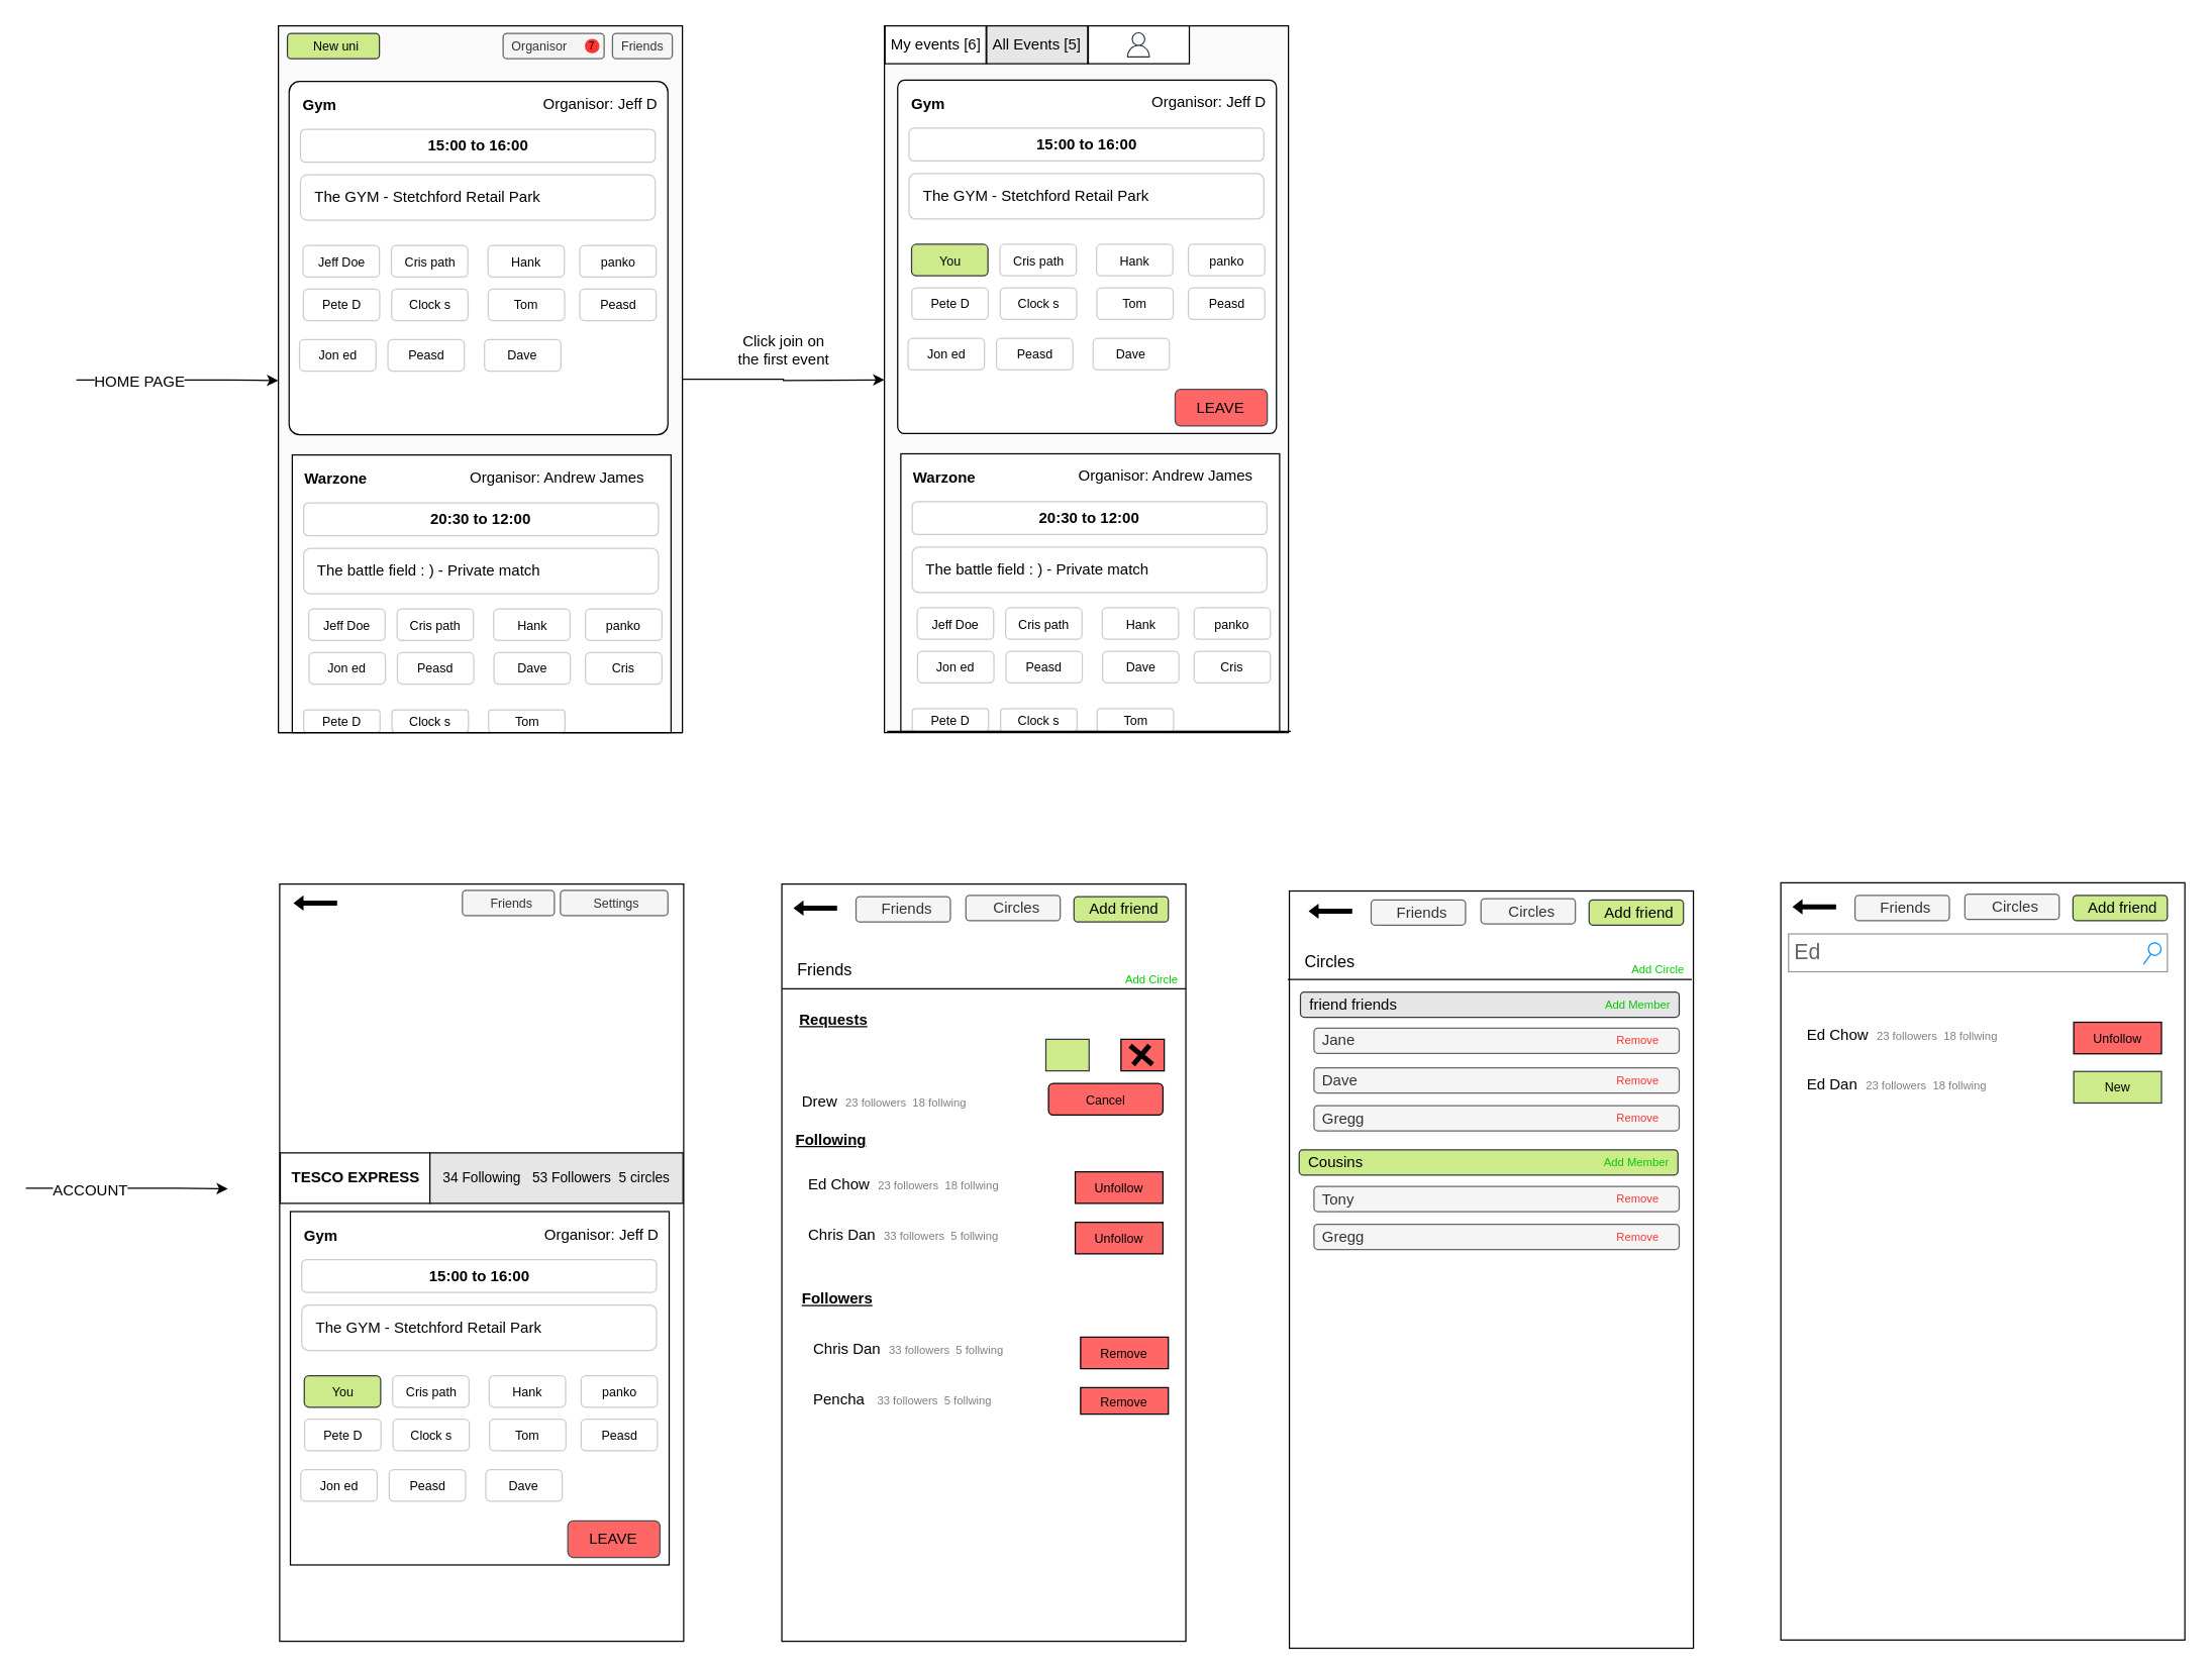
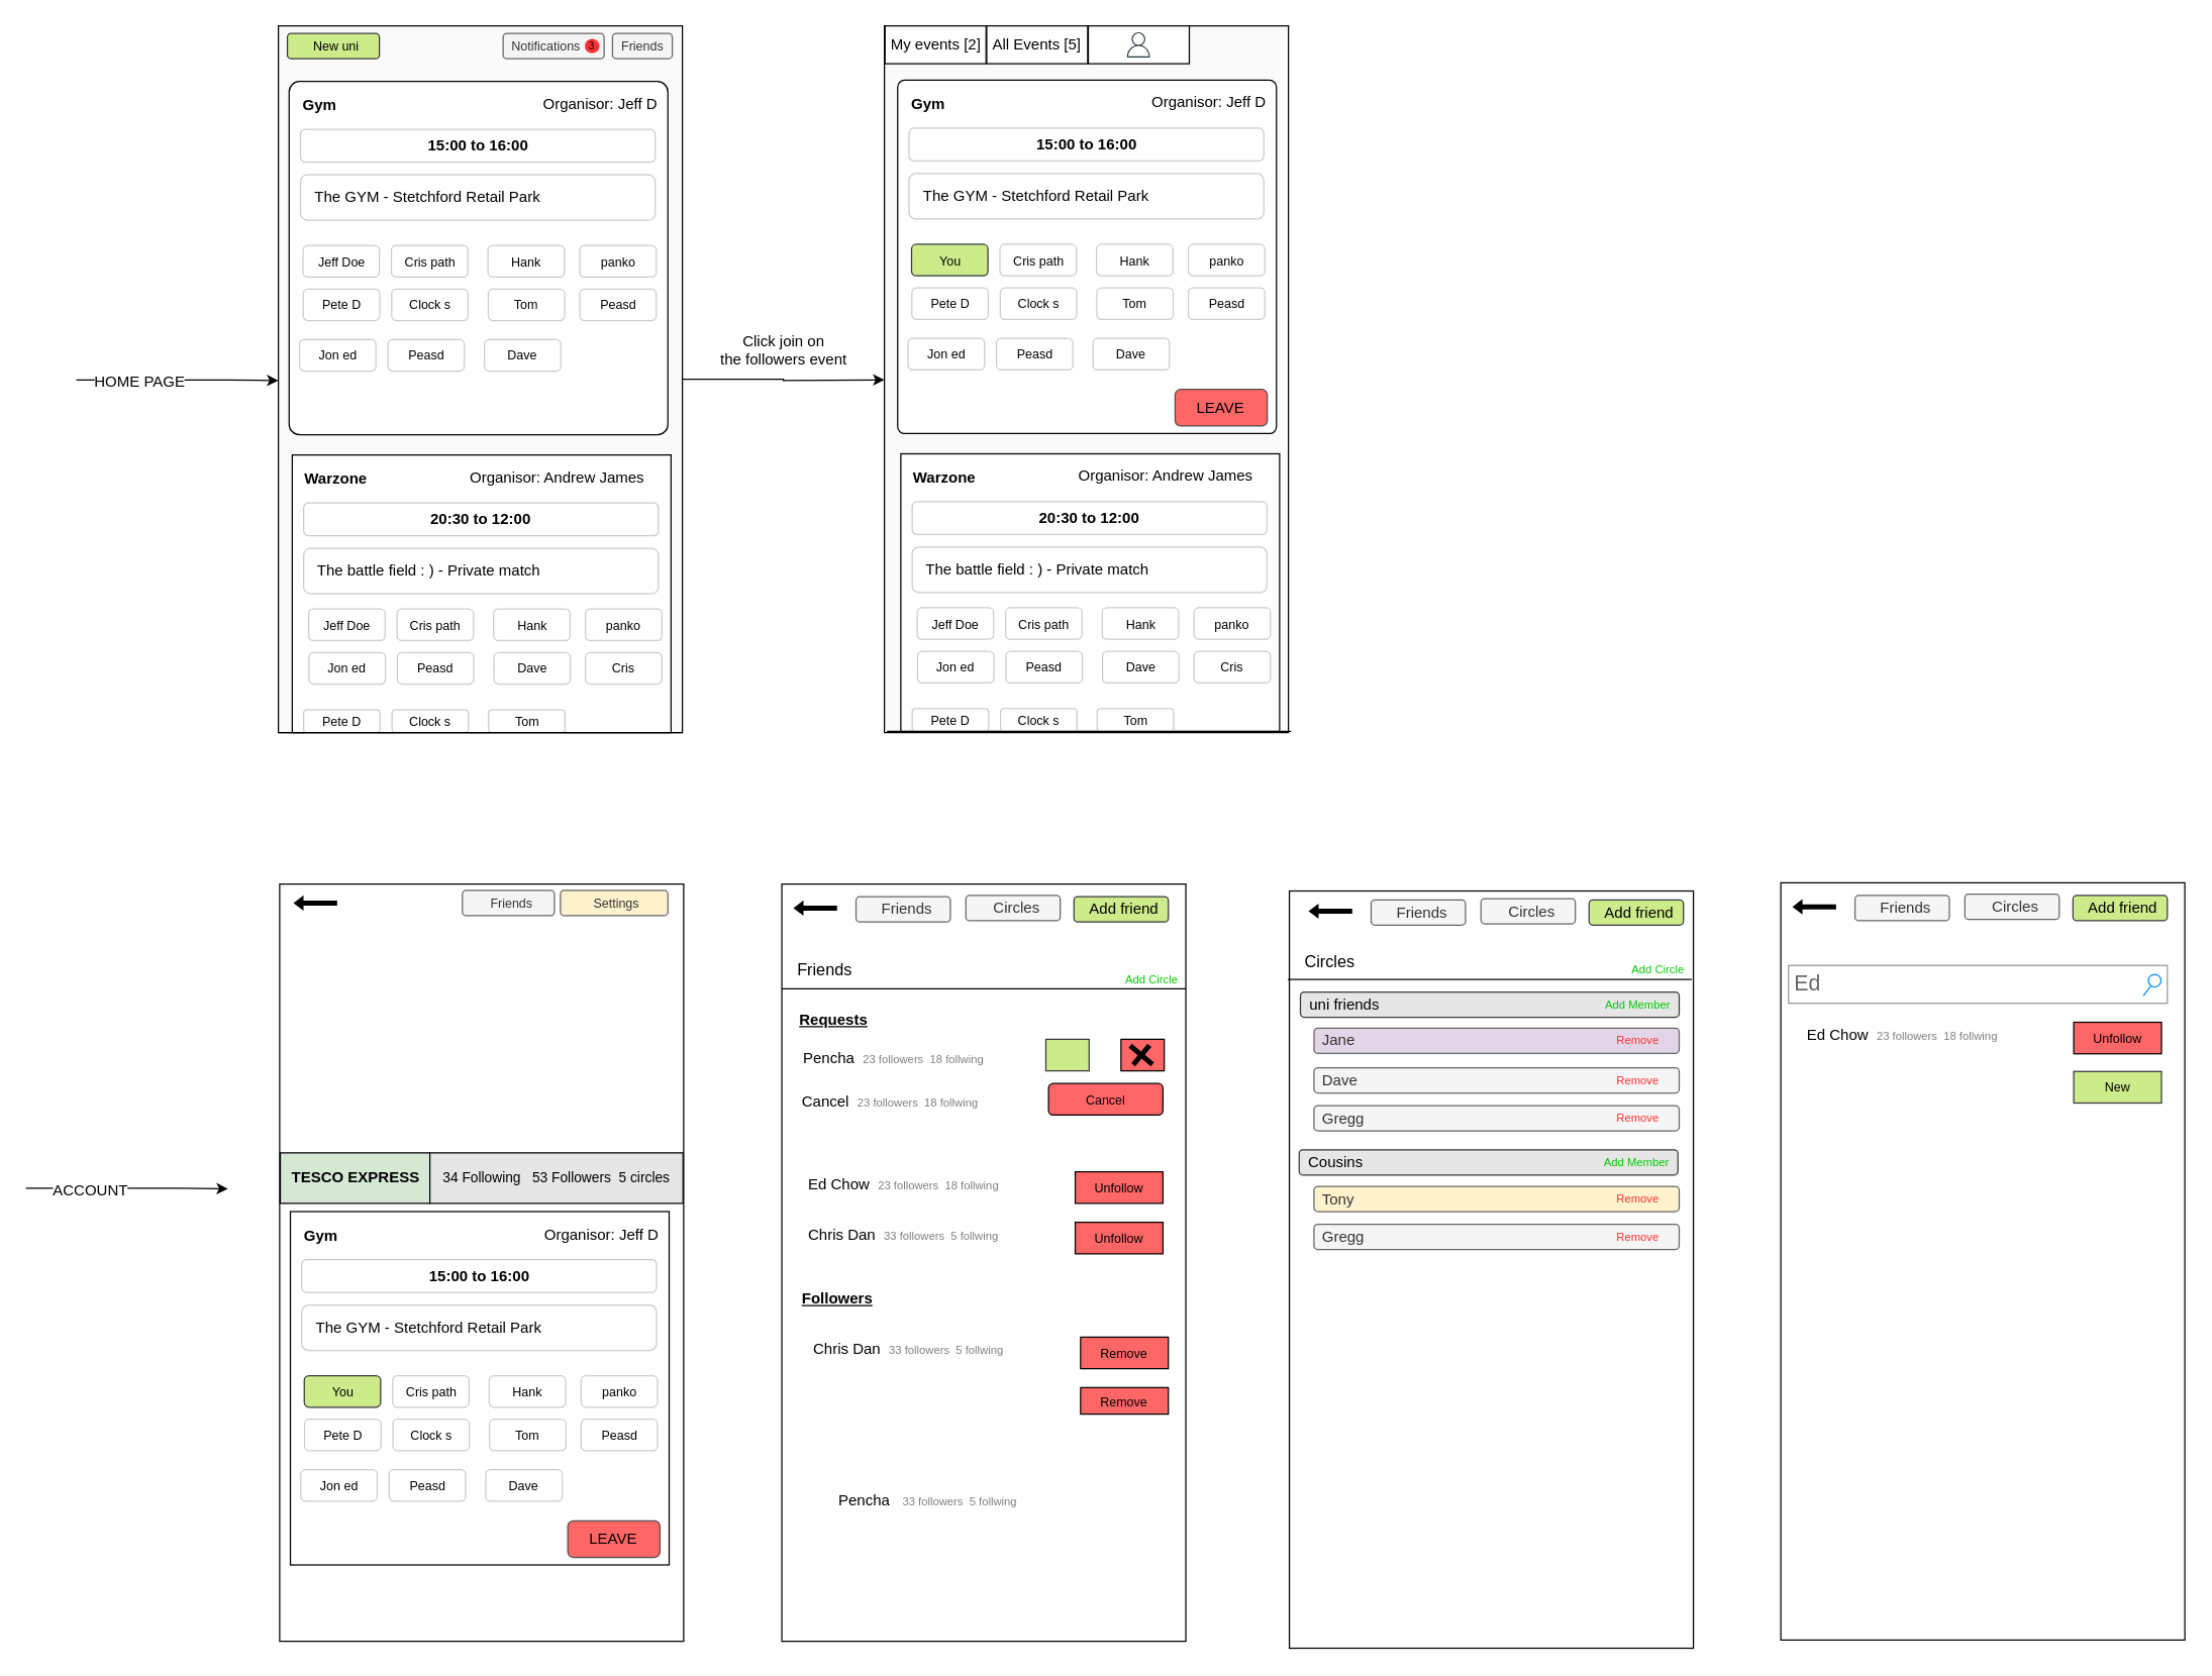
- <mxCell id="163" value="&lt;font style=&quot;font-size: 8px;&quot;&gt;7&lt;/font&gt;" style="text;html=1;align=center;verticalAlign=middle;resizable=0;points=[];autosize=1;strokeColor=none;fillColor=none;fontSize=12;" vertex="1" parent="1"><mxGeometry x="452.5" y="20" width="30" height="30" as="geometry" /></mxCell>
+ <mxCell id="163" value="&lt;font style=&quot;font-size: 8px;&quot;&gt;3&lt;/font&gt;" style="text;html=1;align=center;verticalAlign=middle;resizable=0;points=[];autosize=1;strokeColor=none;fillColor=none;fontSize=12;" vertex="1" parent="1"><mxGeometry x="452.5" y="20" width="30" height="30" as="geometry" /></mxCell>
- <mxCell id="81" value="My events [6]" style="rounded=0;whiteSpace=wrap;html=1;" parent="1" vertex="1"><mxGeometry x="700.5" y="20" width="80" height="30" as="geometry" /></mxCell>
+ <mxCell id="81" value="My events [2]" style="rounded=0;whiteSpace=wrap;html=1;" parent="1" vertex="1"><mxGeometry x="700.5" y="20" width="80" height="30" as="geometry" /></mxCell>
- <mxCell id="82" value="All Events [5]" style="rounded=0;whiteSpace=wrap;html=1;fillColor=#e6e6e6;" parent="1" vertex="1"><mxGeometry x="781" y="20" width="80" height="30" as="geometry" /></mxCell>
+ <mxCell id="82" value="All Events [5]" style="rounded=0;whiteSpace=wrap;html=1;" parent="1" vertex="1"><mxGeometry x="781" y="20" width="80" height="30" as="geometry" /></mxCell>
- <mxCell id="161" value="Organisor" style="rounded=1;whiteSpace=wrap;html=1;fillColor=#f5f5f5;align=left;spacingLeft=5;strokeColor=#666666;fontColor=#333333;fontSize=10;" vertex="1" parent="1"><mxGeometry x="398" y="26" width="80" height="20" as="geometry" /></mxCell>
+ <mxCell id="161" value="Notifications" style="rounded=1;whiteSpace=wrap;html=1;fillColor=#f5f5f5;align=left;spacingLeft=5;strokeColor=#666666;fontColor=#333333;fontSize=10;" vertex="1" parent="1"><mxGeometry x="398" y="26" width="80" height="20" as="geometry" /></mxCell>
- <mxCell id="15" value="Click join on &lt;br&gt;the first event" style="text;html=1;align=center;verticalAlign=middle;resizable=0;points=[];autosize=1;strokeColor=none;fillColor=none;fontSize=12;" parent="1" vertex="1"><mxGeometry x="570" y="257" width="100" height="40" as="geometry" /></mxCell>
+ <mxCell id="15" value="Click join on &lt;br&gt;the followers event" style="text;html=1;align=center;verticalAlign=middle;resizable=0;points=[];autosize=1;strokeColor=none;fillColor=none;fontSize=12;" parent="1" vertex="1"><mxGeometry x="570" y="257" width="100" height="40" as="geometry" /></mxCell>
- <mxCell id="165" value="Settings" style="rounded=1;whiteSpace=wrap;html=1;fillColor=#f5f5f5;align=center;spacingLeft=5;strokeColor=#666666;fontColor=#333333;fontSize=10;" vertex="1" parent="1"><mxGeometry x="443.37" y="705" width="85.13" height="20" as="geometry" /></mxCell>
+ <mxCell id="165" value="Settings" style="rounded=1;whiteSpace=wrap;html=1;fillColor=#fff2cc;align=center;spacingLeft=5;strokeColor=#666666;fontColor=#333333;fontSize=10;" vertex="1" parent="1"><mxGeometry x="443.37" y="705" width="85.13" height="20" as="geometry" /></mxCell>
- <mxCell id="140" value="Ed" style="strokeWidth=1;shadow=0;dashed=0;align=center;html=1;shape=mxgraph.mockup.forms.searchBox;strokeColor=#999999;mainText=;strokeColor2=#008cff;fontColor=#666666;fontSize=17;align=left;spacingLeft=3;rounded=1;fillColor=default;" vertex="1" parent="1"><mxGeometry x="1416.13" y="739.5" width="300" height="30" as="geometry" /></mxCell>
+ <mxCell id="140" value="Ed" style="strokeWidth=1;shadow=0;dashed=0;align=center;html=1;shape=mxgraph.mockup.forms.searchBox;strokeColor=#999999;mainText=;strokeColor2=#008cff;fontColor=#666666;fontSize=17;align=left;spacingLeft=3;rounded=1;fillColor=default;" vertex="1" parent="1"><mxGeometry x="1416.13" y="764.5" width="300" height="30" as="geometry" /></mxCell>
- <mxCell id="88" value="friend friends" style="rounded=1;whiteSpace=wrap;html=1;fillColor=#E6E6E6;align=left;spacingLeft=5;strokeColor=#36393d;" vertex="1" parent="1"><mxGeometry x="1029.5" y="785.5" width="300" height="20" as="geometry" /></mxCell>
+ <mxCell id="88" value="uni friends" style="rounded=1;whiteSpace=wrap;html=1;fillColor=#E6E6E6;align=left;spacingLeft=5;strokeColor=#36393d;" vertex="1" parent="1"><mxGeometry x="1029.5" y="785.5" width="300" height="20" as="geometry" /></mxCell>
- <mxCell id="89" value="Jane" style="rounded=1;whiteSpace=wrap;html=1;fillColor=#f5f5f5;align=left;spacingLeft=5;strokeColor=#666666;fontColor=#333333;" vertex="1" parent="1"><mxGeometry x="1040.25" y="814.12" width="289.25" height="20" as="geometry" /></mxCell>
+ <mxCell id="89" value="Jane" style="rounded=1;whiteSpace=wrap;html=1;fillColor=#e1d5e7;align=left;spacingLeft=5;strokeColor=#666666;fontColor=#333333;" vertex="1" parent="1"><mxGeometry x="1040.25" y="814.12" width="289.25" height="20" as="geometry" /></mxCell>
+ <mxCell id="125" value="Pencha&amp;nbsp;&amp;nbsp;&lt;font color=&quot;#808080&quot; style=&quot;font-size: 9px;&quot;&gt;23 followers&amp;nbsp; 18 follwing&lt;/font&gt;" style="text;html=1;strokeColor=none;fillColor=none;align=left;verticalAlign=middle;whiteSpace=wrap;rounded=0;labelBackgroundColor=none;labelBorderColor=none;fontColor=#000000;" vertex="1" parent="1"><mxGeometry x="634.38" y="823" width="193.5" height="30" as="geometry" /></mxCell>
- <mxCell id="141" value="Ed Dan&amp;nbsp;&amp;nbsp;&lt;font color=&quot;#808080&quot; style=&quot;font-size: 9px;&quot;&gt;23 followers&amp;nbsp; 18 follwing&lt;/font&gt;" style="text;html=1;strokeColor=none;fillColor=none;align=left;verticalAlign=middle;whiteSpace=wrap;rounded=0;labelBackgroundColor=none;labelBorderColor=none;fontColor=#000000;" vertex="1" parent="1"><mxGeometry x="1428.5" y="843.5" width="193.5" height="30" as="geometry" /></mxCell>
- <mxCell id="167" value="Drew&amp;nbsp;&amp;nbsp;&lt;font color=&quot;#808080&quot; style=&quot;font-size: 9px;&quot;&gt;23 followers&amp;nbsp; 18 follwing&lt;/font&gt;" style="text;html=1;strokeColor=none;fillColor=none;align=left;verticalAlign=middle;whiteSpace=wrap;rounded=0;labelBackgroundColor=none;labelBorderColor=none;fontColor=#000000;" vertex="1" parent="1"><mxGeometry x="633.38" y="858" width="193.5" height="30" as="geometry" /></mxCell>
+ <mxCell id="167" value="Cancel&amp;nbsp;&amp;nbsp;&lt;font color=&quot;#808080&quot; style=&quot;font-size: 9px;&quot;&gt;23 followers&amp;nbsp; 18 follwing&lt;/font&gt;" style="text;html=1;strokeColor=none;fillColor=none;align=left;verticalAlign=middle;whiteSpace=wrap;rounded=0;labelBackgroundColor=none;labelBorderColor=none;fontColor=#000000;" vertex="1" parent="1"><mxGeometry x="633.38" y="858" width="193.5" height="30" as="geometry" /></mxCell>
- <mxCell id="118" value="&lt;font color=&quot;#000000&quot; style=&quot;font-size: 12px;&quot;&gt;&lt;u&gt;&lt;b&gt;Following&lt;/b&gt;&lt;/u&gt;&lt;/font&gt;" style="text;html=1;strokeColor=none;fillColor=none;align=center;verticalAlign=middle;whiteSpace=wrap;rounded=0;labelBackgroundColor=default;fontSize=9;fontColor=#808080;" vertex="1" parent="1"><mxGeometry x="627.63" y="888" width="60" height="30" as="geometry" /></mxCell>
- <mxCell id="99" value="Cousins" style="rounded=1;whiteSpace=wrap;html=1;fillColor=#cdeb8b;align=left;spacingLeft=5;strokeColor=#36393d;" vertex="1" parent="1"><mxGeometry x="1028.5" y="910.5" width="300" height="20" as="geometry" /></mxCell>
+ <mxCell id="99" value="Cousins" style="rounded=1;whiteSpace=wrap;html=1;fillColor=#E6E6E6;align=left;spacingLeft=5;strokeColor=#36393d;" vertex="1" parent="1"><mxGeometry x="1028.5" y="910.5" width="300" height="20" as="geometry" /></mxCell>
- <mxCell id="21" value="&lt;b&gt;TESCO EXPRESS&lt;/b&gt;" style="rounded=0;whiteSpace=wrap;html=1;spacingTop=0;strokeColor=#000000;" parent="1" vertex="1"><mxGeometry x="221.5" y="913" width="118.5" height="40" as="geometry" /></mxCell>
+ <mxCell id="21" value="&lt;b&gt;TESCO EXPRESS&lt;/b&gt;" style="rounded=0;whiteSpace=wrap;html=1;spacingTop=0;strokeColor=#000000;fillColor=#d5e8d4;" parent="1" vertex="1"><mxGeometry x="221.5" y="913" width="118.5" height="40" as="geometry" /></mxCell>
- <mxCell id="101" value="Tony" style="rounded=1;whiteSpace=wrap;html=1;fillColor=#f5f5f5;align=left;spacingLeft=5;strokeColor=#666666;fontColor=#333333;" vertex="1" parent="1"><mxGeometry x="1040.25" y="939.5" width="289.25" height="20" as="geometry" /></mxCell>
+ <mxCell id="101" value="Tony" style="rounded=1;whiteSpace=wrap;html=1;fillColor=#fff2cc;align=left;spacingLeft=5;strokeColor=#666666;fontColor=#333333;" vertex="1" parent="1"><mxGeometry x="1040.25" y="939.5" width="289.25" height="20" as="geometry" /></mxCell>
- <mxCell id="122" value="Pencha&amp;nbsp; &amp;nbsp;&lt;font color=&quot;#808080&quot; style=&quot;font-size: 9px;&quot;&gt;33 followers&amp;nbsp; 5 follwing&lt;/font&gt;" style="text;html=1;strokeColor=none;fillColor=none;align=left;verticalAlign=middle;whiteSpace=wrap;rounded=0;labelBackgroundColor=none;labelBorderColor=none;fontColor=#000000;" vertex="1" parent="1"><mxGeometry x="641.88" y="1094" width="193.5" height="30" as="geometry" /></mxCell>
+ <mxCell id="122" value="Pencha&amp;nbsp; &amp;nbsp;&lt;font color=&quot;#808080&quot; style=&quot;font-size: 9px;&quot;&gt;33 followers&amp;nbsp; 5 follwing&lt;/font&gt;" style="text;html=1;strokeColor=none;fillColor=none;align=left;verticalAlign=middle;whiteSpace=wrap;rounded=0;labelBackgroundColor=none;labelBorderColor=none;fontColor=#000000;" vertex="1" parent="1"><mxGeometry x="661.88" y="1174" width="193.5" height="30" as="geometry" /></mxCell>
